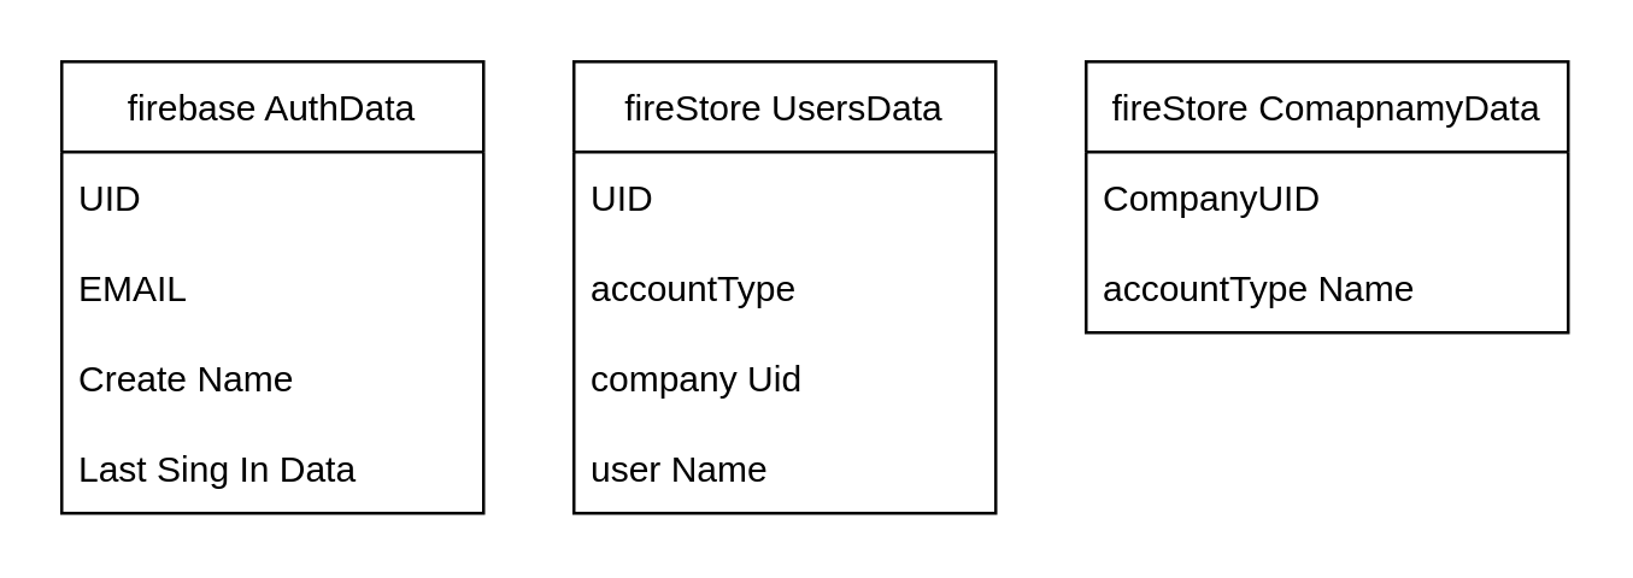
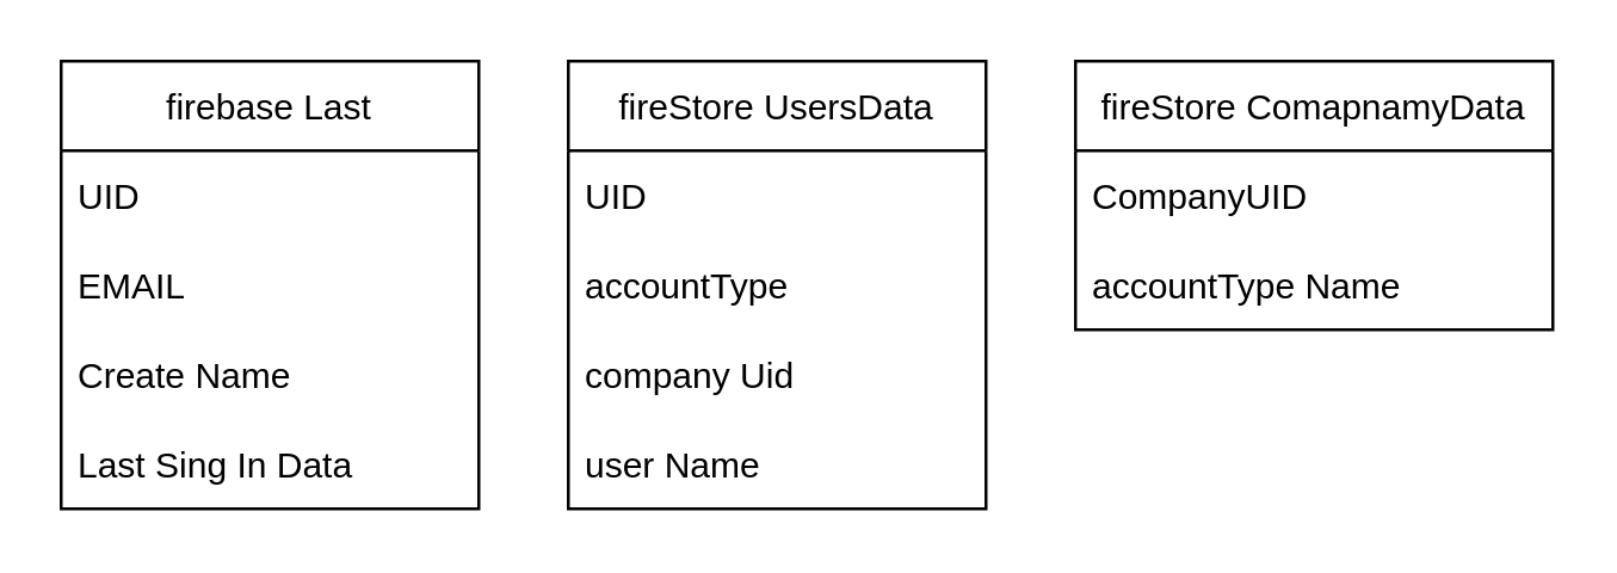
- <mxCell id="2" value="firebase AuthData" style="swimlane;fontStyle=0;childLayout=stackLayout;horizontal=1;startSize=30;horizontalStack=0;resizeParent=1;resizeParentMax=0;resizeLast=0;collapsible=1;marginBottom=0;" vertex="1" parent="1"><mxGeometry x="20" y="20" width="140" height="150" as="geometry" /></mxCell>
+ <mxCell id="2" value="firebase Last" style="swimlane;fontStyle=0;childLayout=stackLayout;horizontal=1;startSize=30;horizontalStack=0;resizeParent=1;resizeParentMax=0;resizeLast=0;collapsible=1;marginBottom=0;" vertex="1" parent="1"><mxGeometry x="20" y="20" width="140" height="150" as="geometry" /></mxCell>
